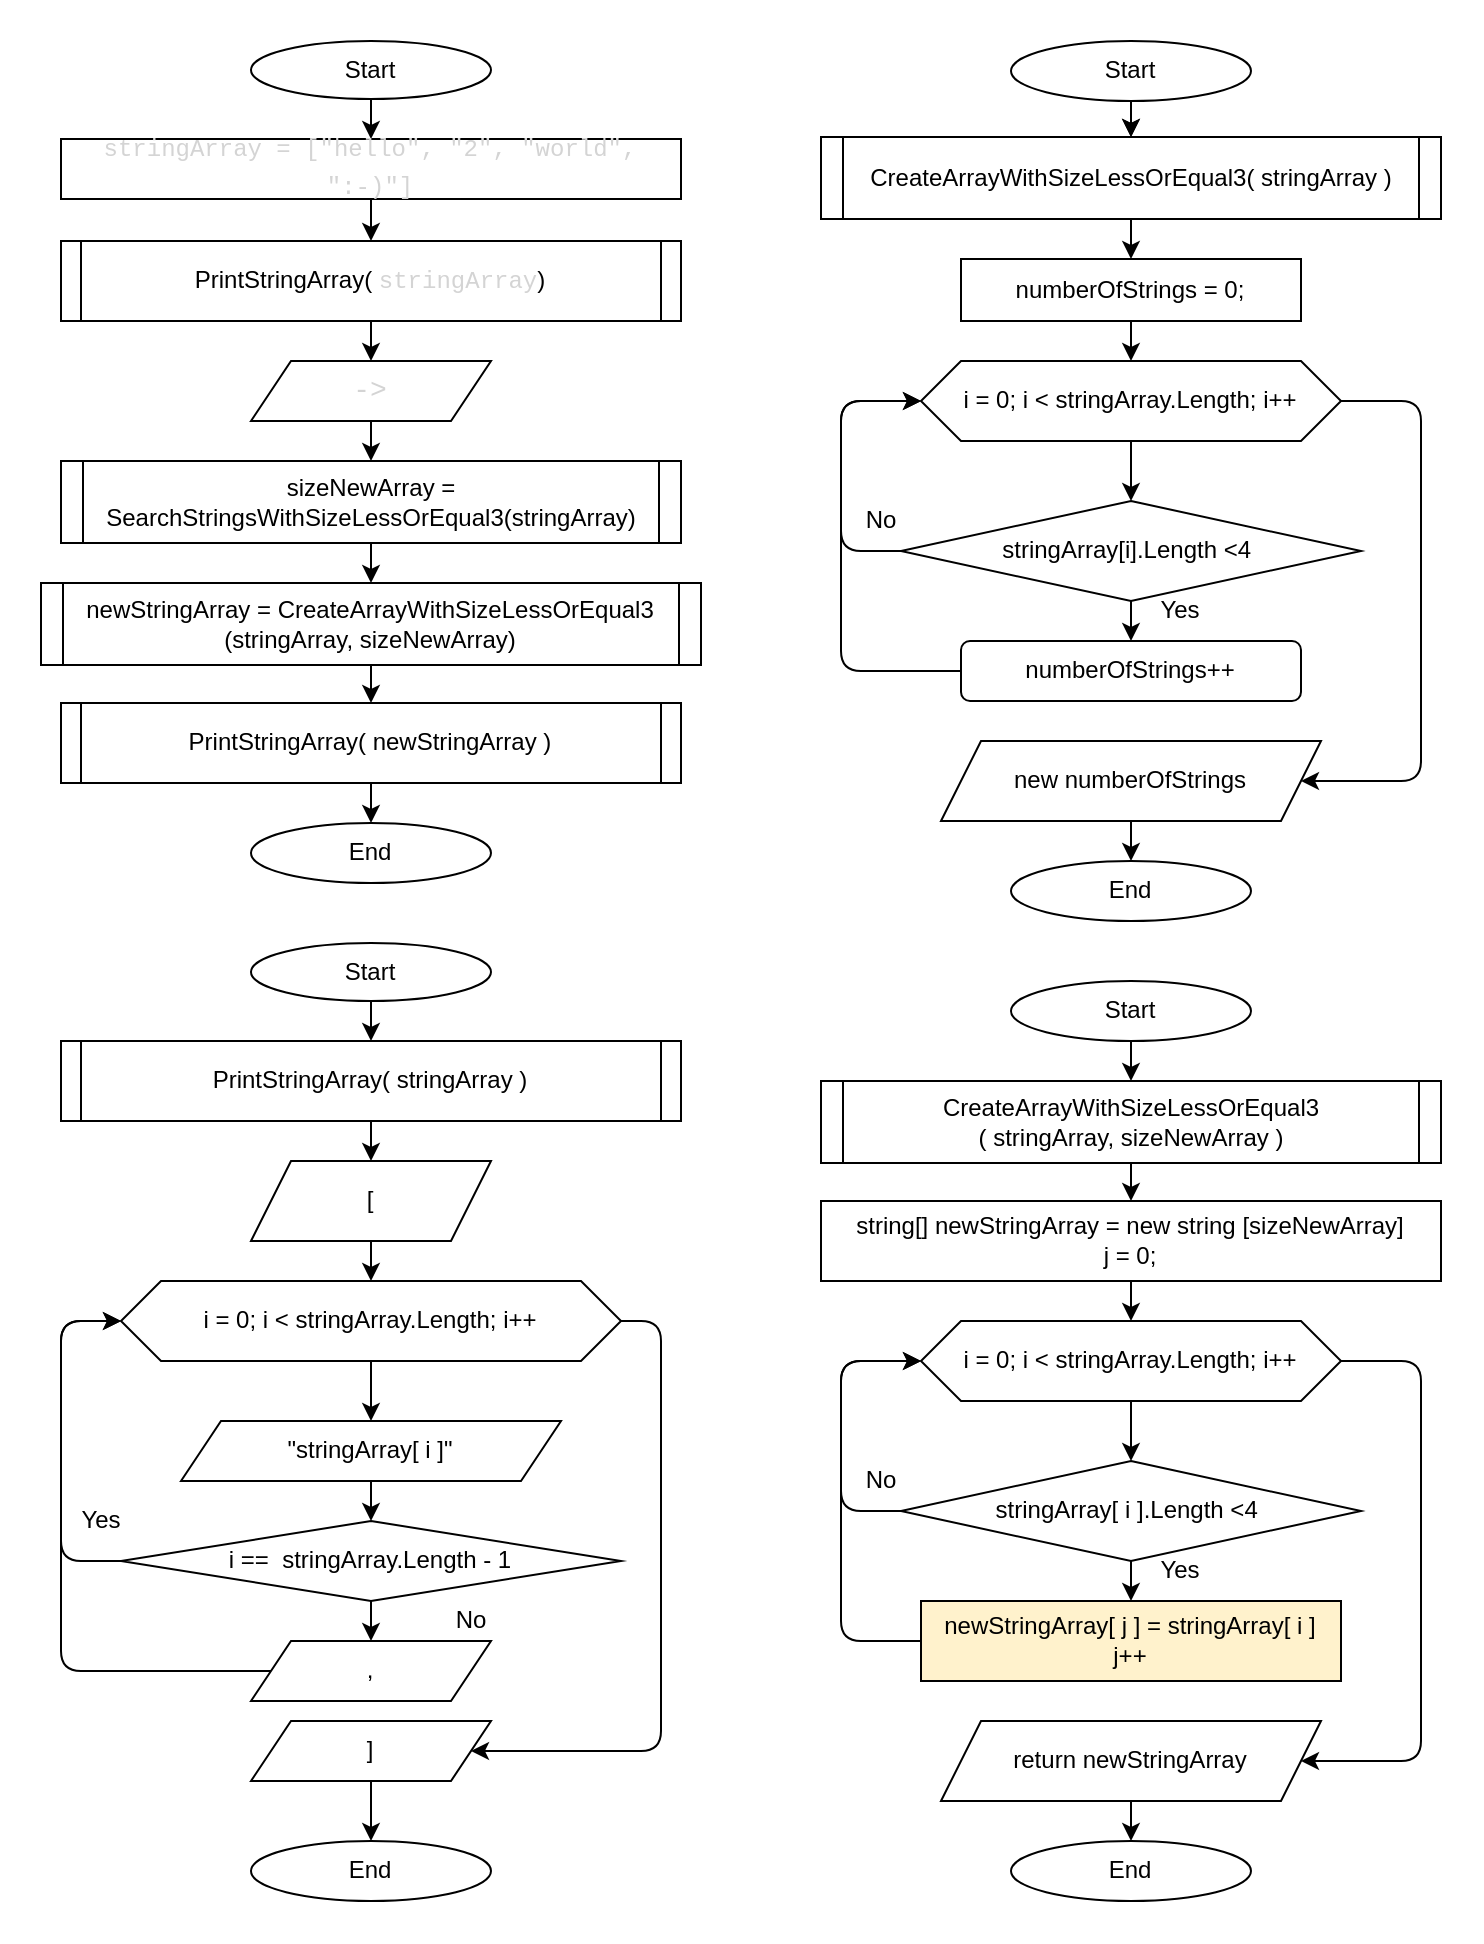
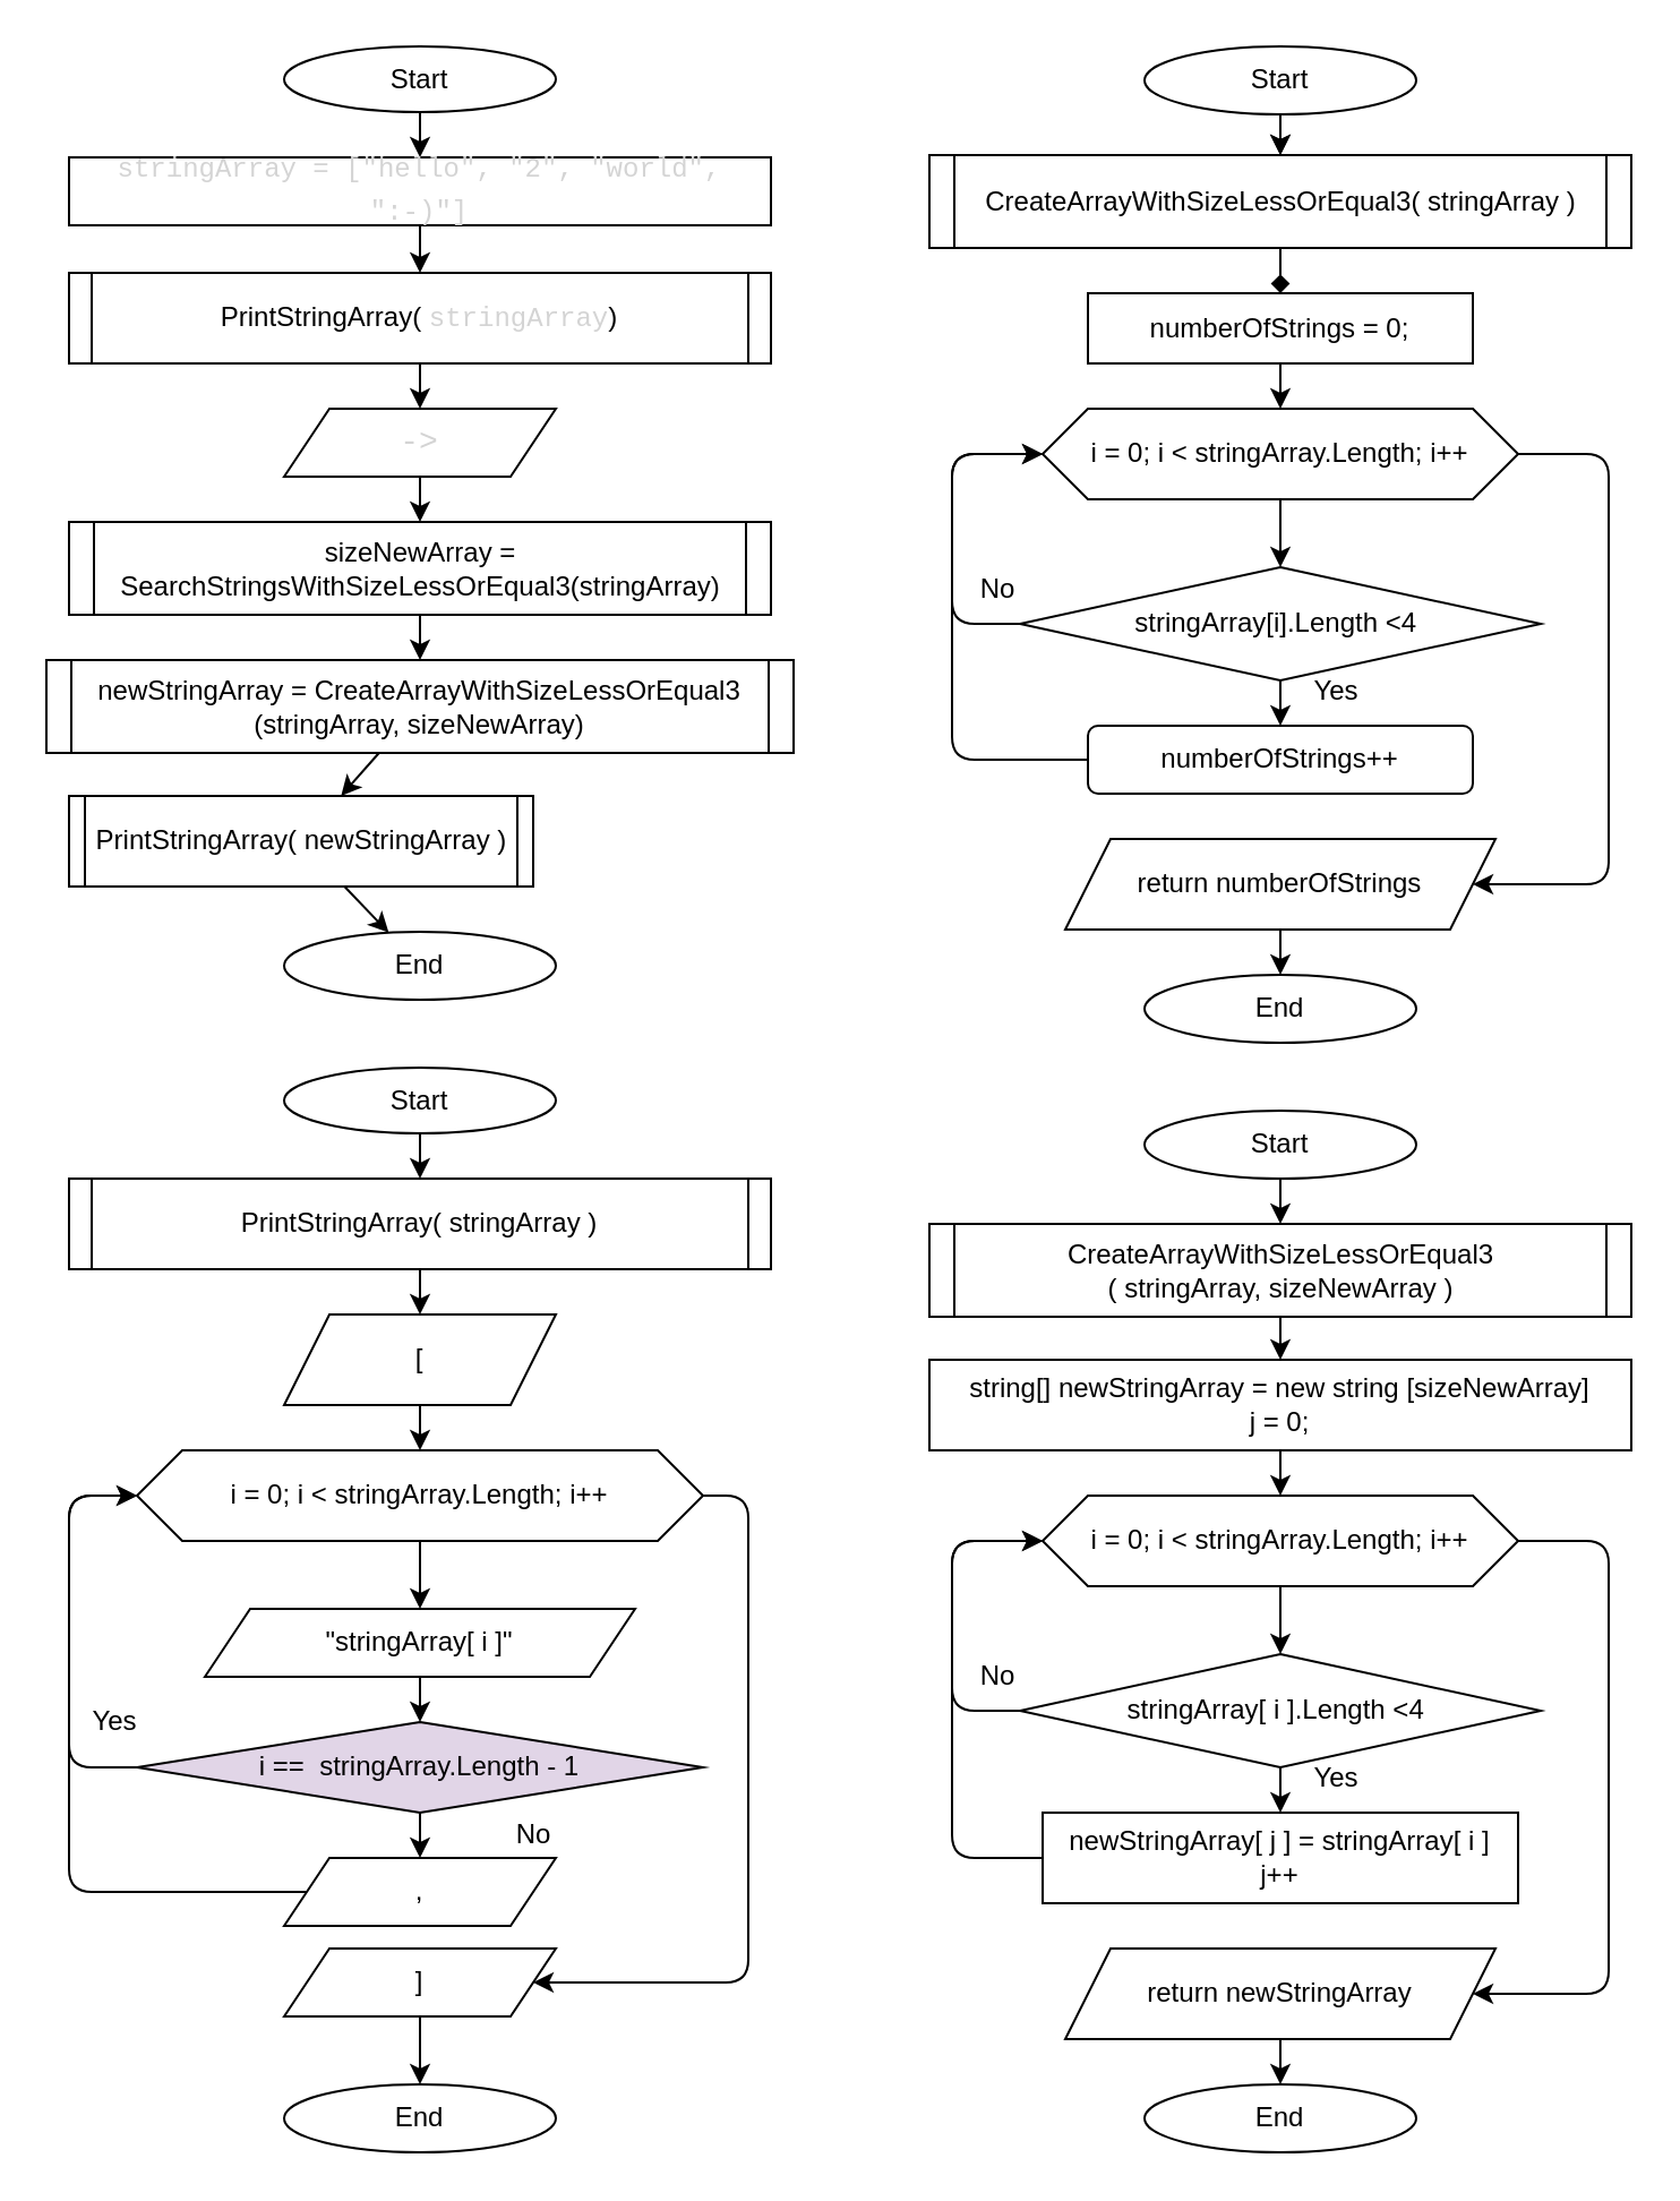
- <mxCell id="8" value="" style="edgeStyle=none;html=1;fontSize=12;" edge="1" parent="1" source="9" target="16"><mxGeometry relative="1" as="geometry" /></mxCell>
+ <mxCell id="8" value="" style="edgeStyle=none;html=1;fontSize=12;endArrow=diamond;" edge="1" parent="1" source="9" target="16"><mxGeometry relative="1" as="geometry" /></mxCell>
- <mxCell id="13" value="PrintStringArray( newStringArray )" style="shape=process;whiteSpace=wrap;html=1;backgroundOutline=1;size=0.032;" vertex="1" parent="1"><mxGeometry x="30" y="351" width="310" height="40" as="geometry" /></mxCell>
+ <mxCell id="13" value="PrintStringArray( newStringArray )" style="shape=process;whiteSpace=wrap;html=1;backgroundOutline=1;size=0.032;" vertex="1" parent="1"><mxGeometry x="30" y="351" width="205" height="40" as="geometry" /></mxCell>
- <mxCell id="28" value="new numberOfStrings" style="shape=parallelogram;perimeter=parallelogramPerimeter;whiteSpace=wrap;html=1;fixedSize=1;labelBackgroundColor=none;" vertex="1" parent="1"><mxGeometry x="470" y="370" width="190" height="40" as="geometry" /></mxCell>
+ <mxCell id="28" value="return numberOfStrings" style="shape=parallelogram;perimeter=parallelogramPerimeter;whiteSpace=wrap;html=1;fixedSize=1;labelBackgroundColor=none;" vertex="1" parent="1"><mxGeometry x="470" y="370" width="190" height="40" as="geometry" /></mxCell>
- <mxCell id="66" value="i ==&amp;nbsp;&amp;nbsp;stringArray.Length - 1" style="rhombus;whiteSpace=wrap;html=1;labelBackgroundColor=none;" vertex="1" parent="1"><mxGeometry x="60" y="760" width="250" height="40" as="geometry" /></mxCell>
+ <mxCell id="66" value="i ==&amp;nbsp;&amp;nbsp;stringArray.Length - 1" style="rhombus;whiteSpace=wrap;html=1;labelBackgroundColor=none;fillColor=#e1d5e7;" vertex="1" parent="1"><mxGeometry x="60" y="760" width="250" height="40" as="geometry" /></mxCell>
- <mxCell id="46" value="newStringArray[ j ] = stringArray[ i ]&lt;br&gt;j++" style="whiteSpace=wrap;html=1;labelBackgroundColor=none;fillColor=#fff2cc;" vertex="1" parent="1"><mxGeometry x="460" y="800" width="210" height="40" as="geometry" /></mxCell>
+ <mxCell id="46" value="newStringArray[ j ] = stringArray[ i ]&lt;br&gt;j++" style="whiteSpace=wrap;html=1;labelBackgroundColor=none;" vertex="1" parent="1"><mxGeometry x="460" y="800" width="210" height="40" as="geometry" /></mxCell>
